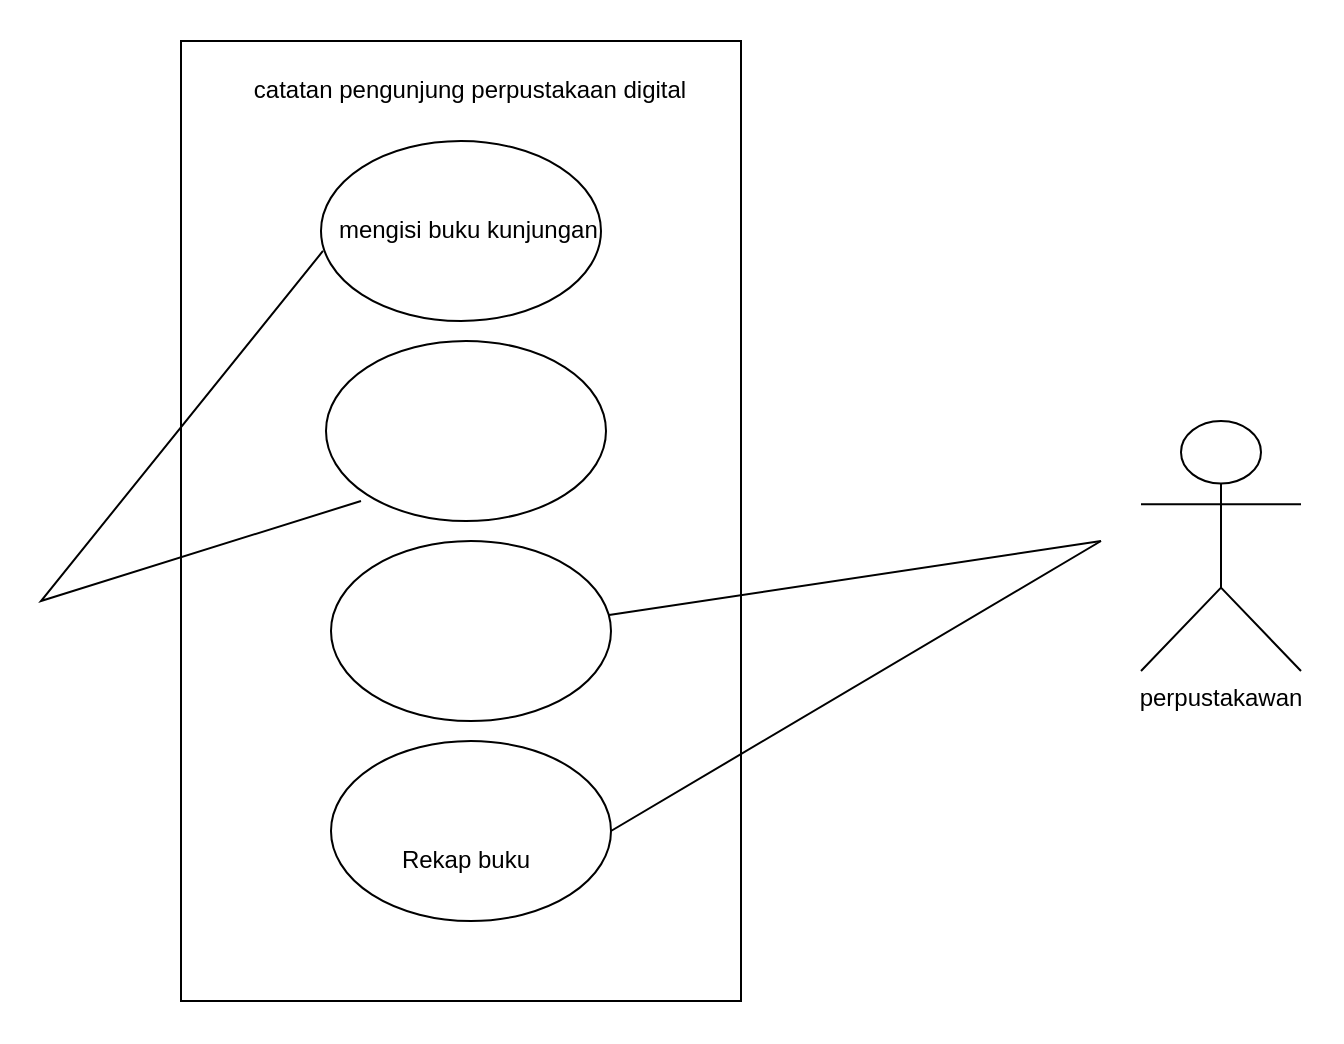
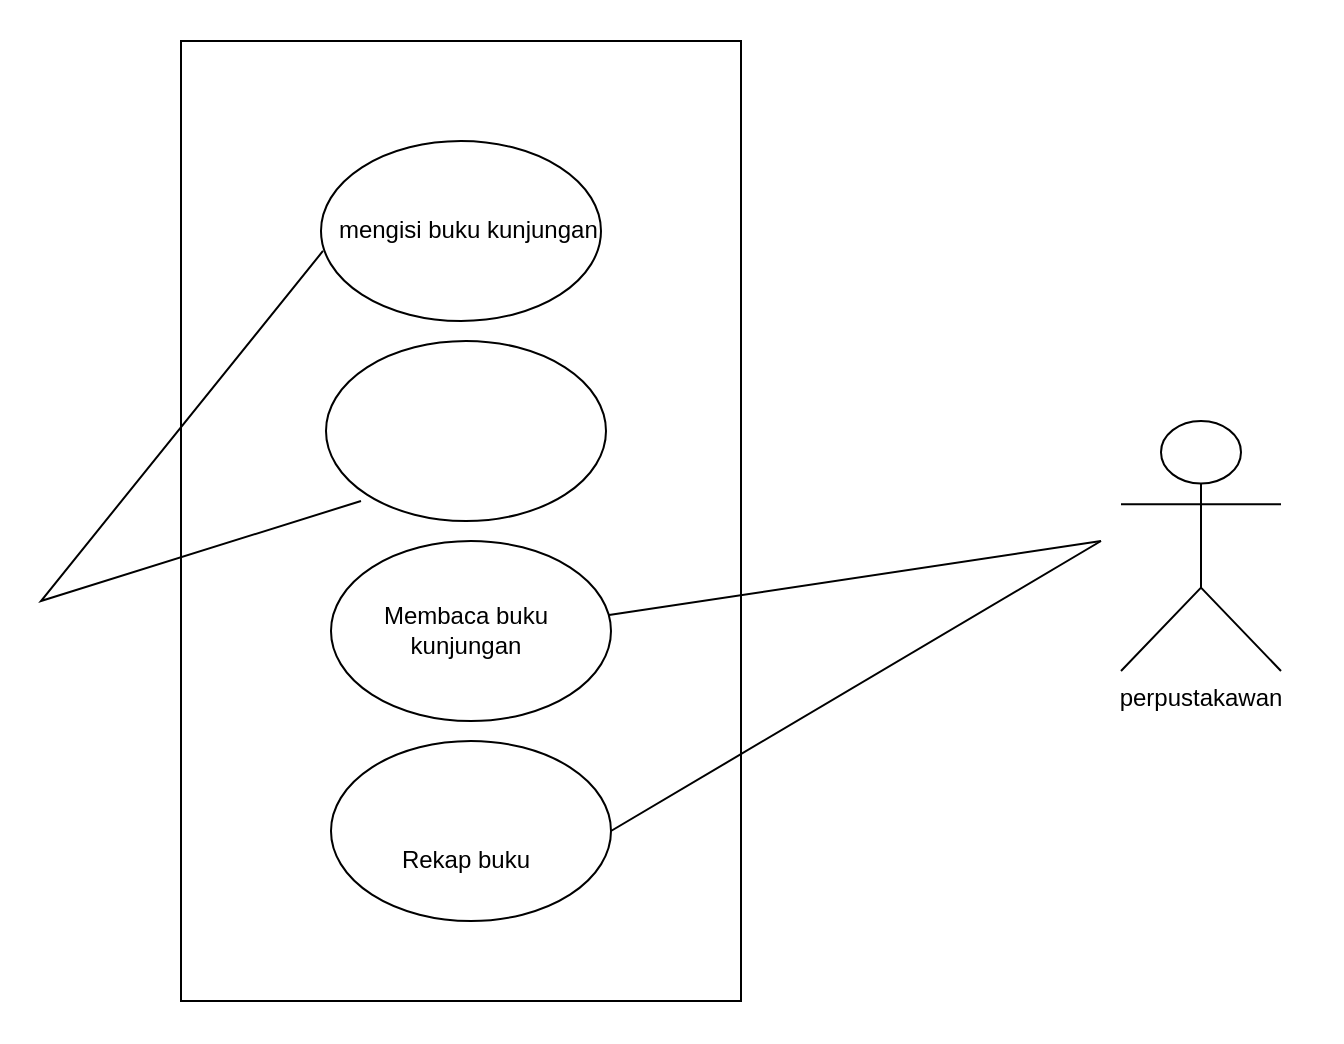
- <mxCell id="4" value="catatan pengunjung perpustakaan digital" style="text;html=1;strokeColor=none;fillColor=none;align=center;verticalAlign=middle;whiteSpace=wrap;rounded=0;" vertex="1" parent="1"><mxGeometry x="100" y="30" width="270" height="30" as="geometry" /></mxCell>
- <mxCell id="11" value="perpustakawan" style="shape=umlActor;verticalLabelPosition=bottom;verticalAlign=top;html=1;outlineConnect=0;" vertex="1" parent="1"><mxGeometry x="570" y="210" width="80" height="125" as="geometry" /></mxCell>
+ <mxCell id="11" value="perpustakawan" style="shape=umlActor;verticalLabelPosition=bottom;verticalAlign=top;html=1;outlineConnect=0;" vertex="1" parent="1"><mxGeometry x="560" y="210" width="80" height="125" as="geometry" /></mxCell>
+ <mxCell id="8" value="Membaca buku kunjungan" style="text;html=1;strokeColor=none;fillColor=none;align=center;verticalAlign=middle;whiteSpace=wrap;rounded=0;" vertex="1" parent="1"><mxGeometry x="172.5" y="305" width="120" height="20" as="geometry" /></mxCell>
